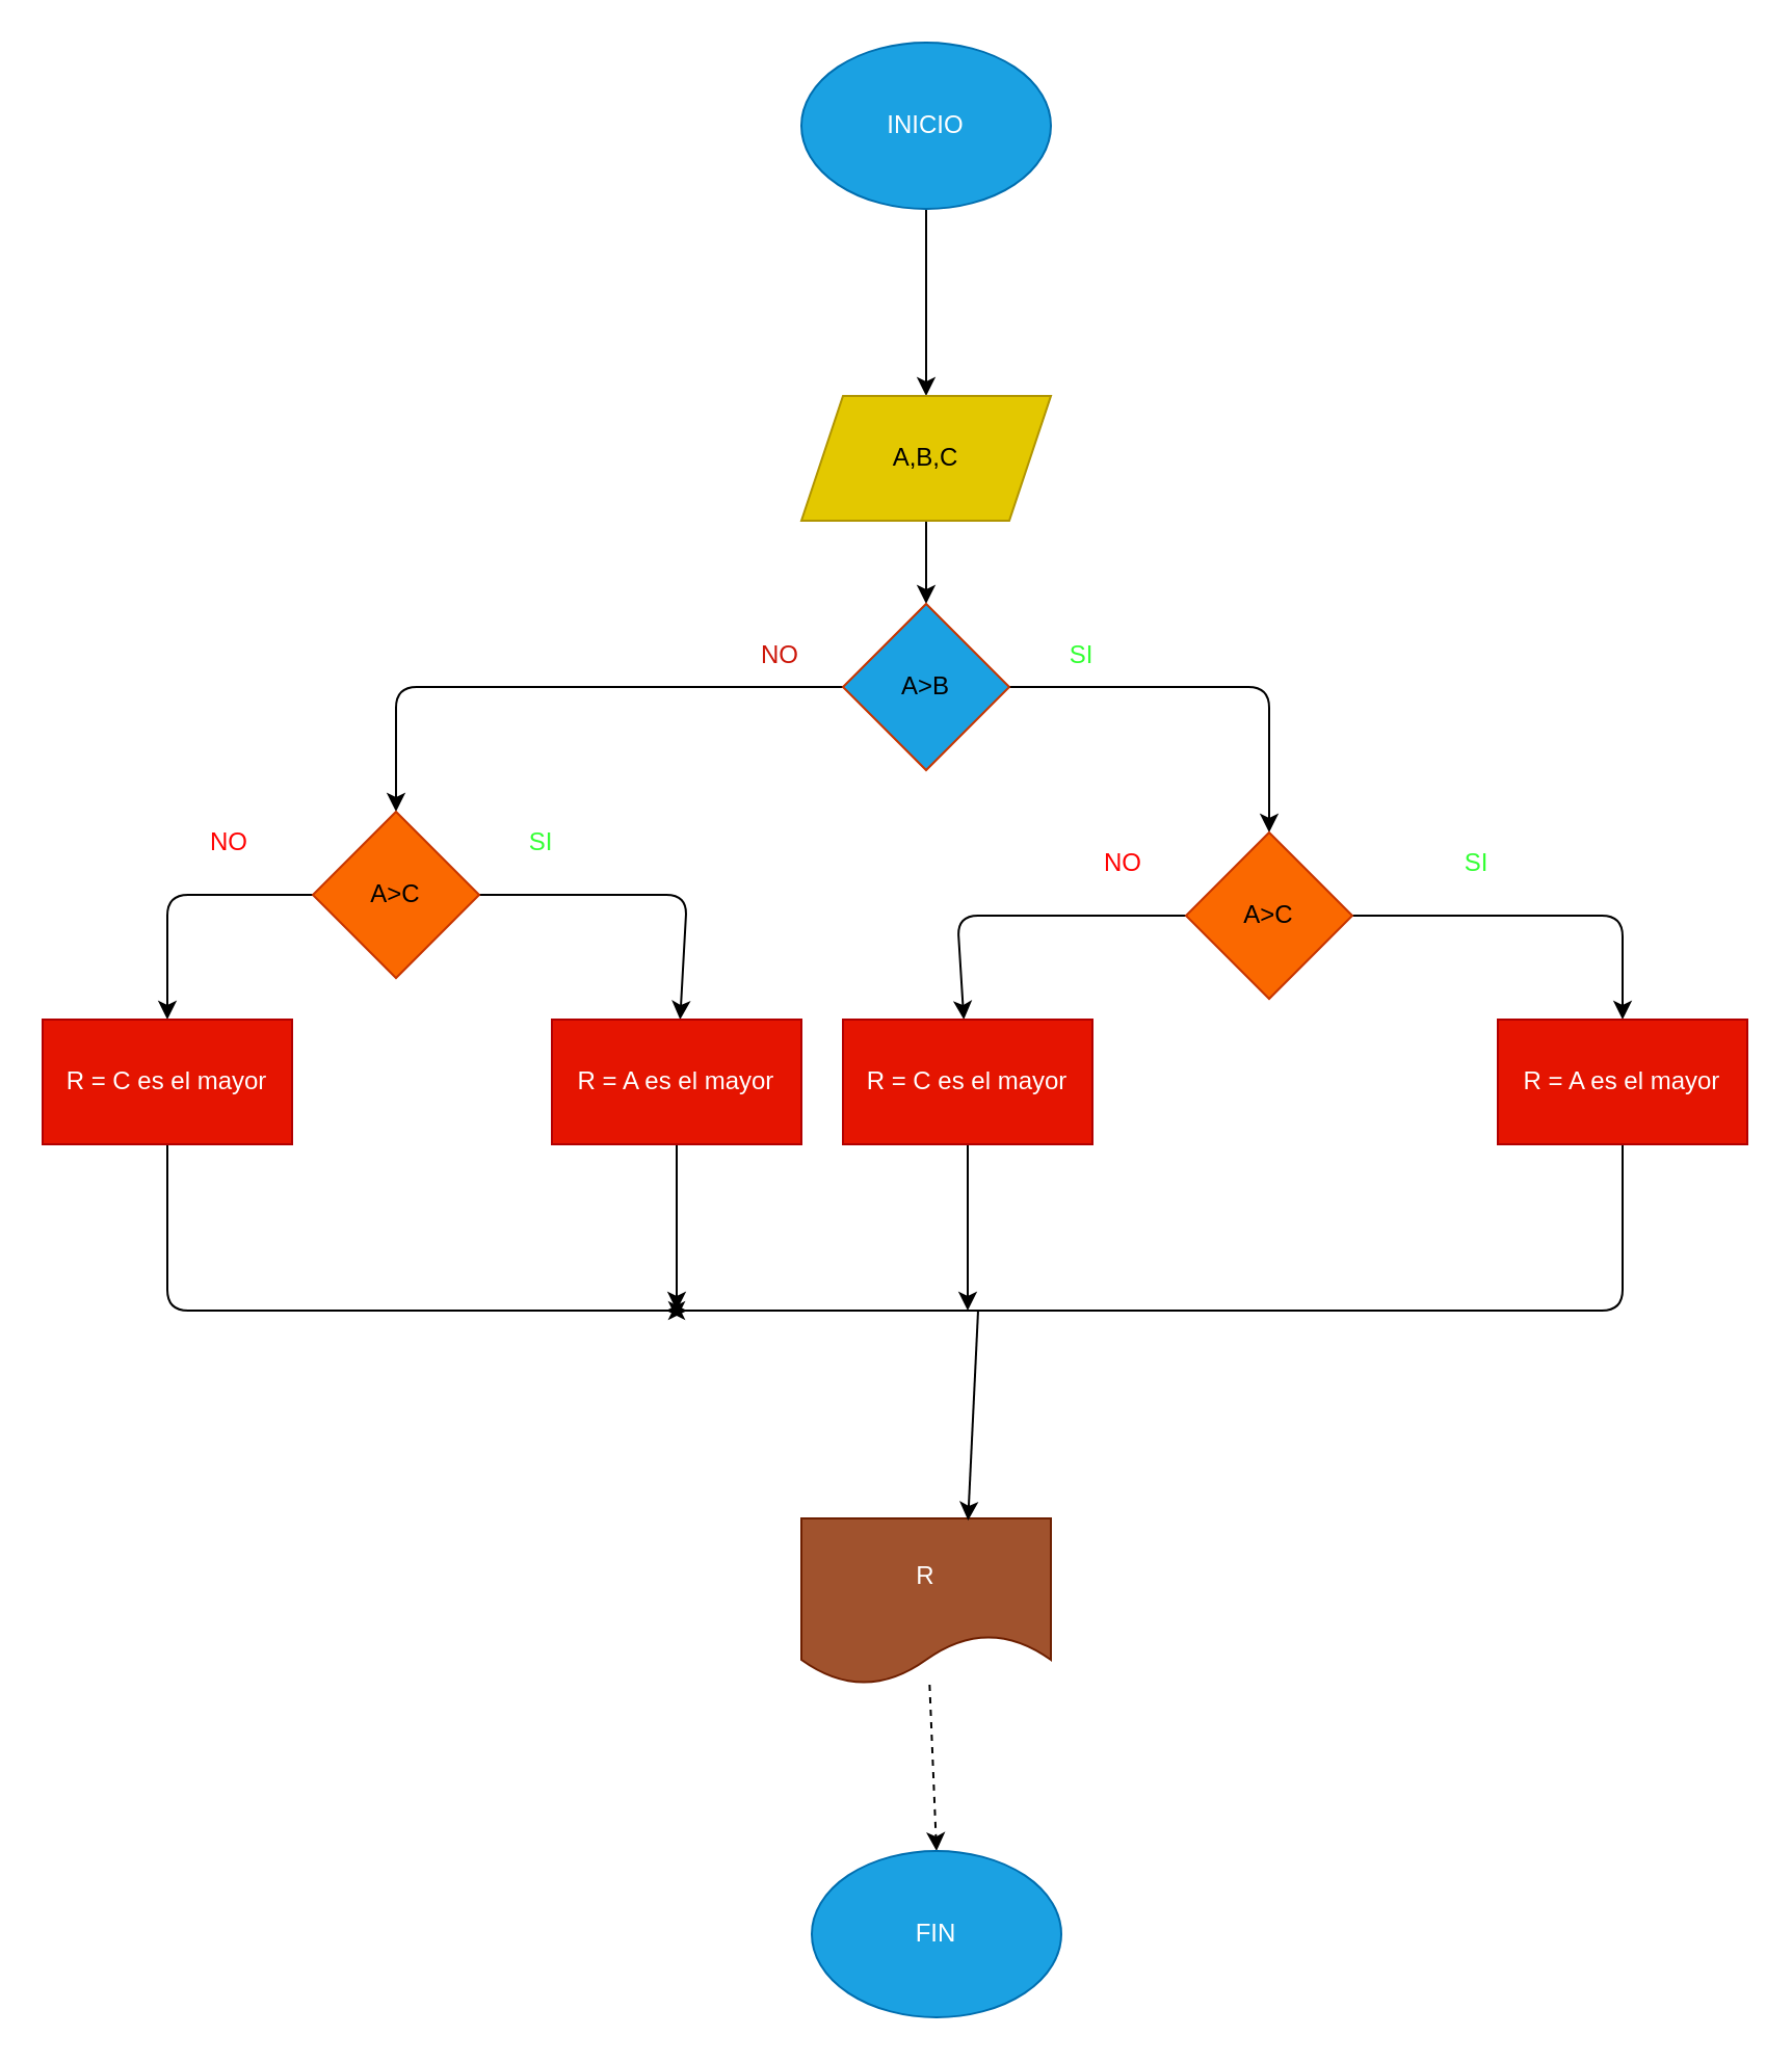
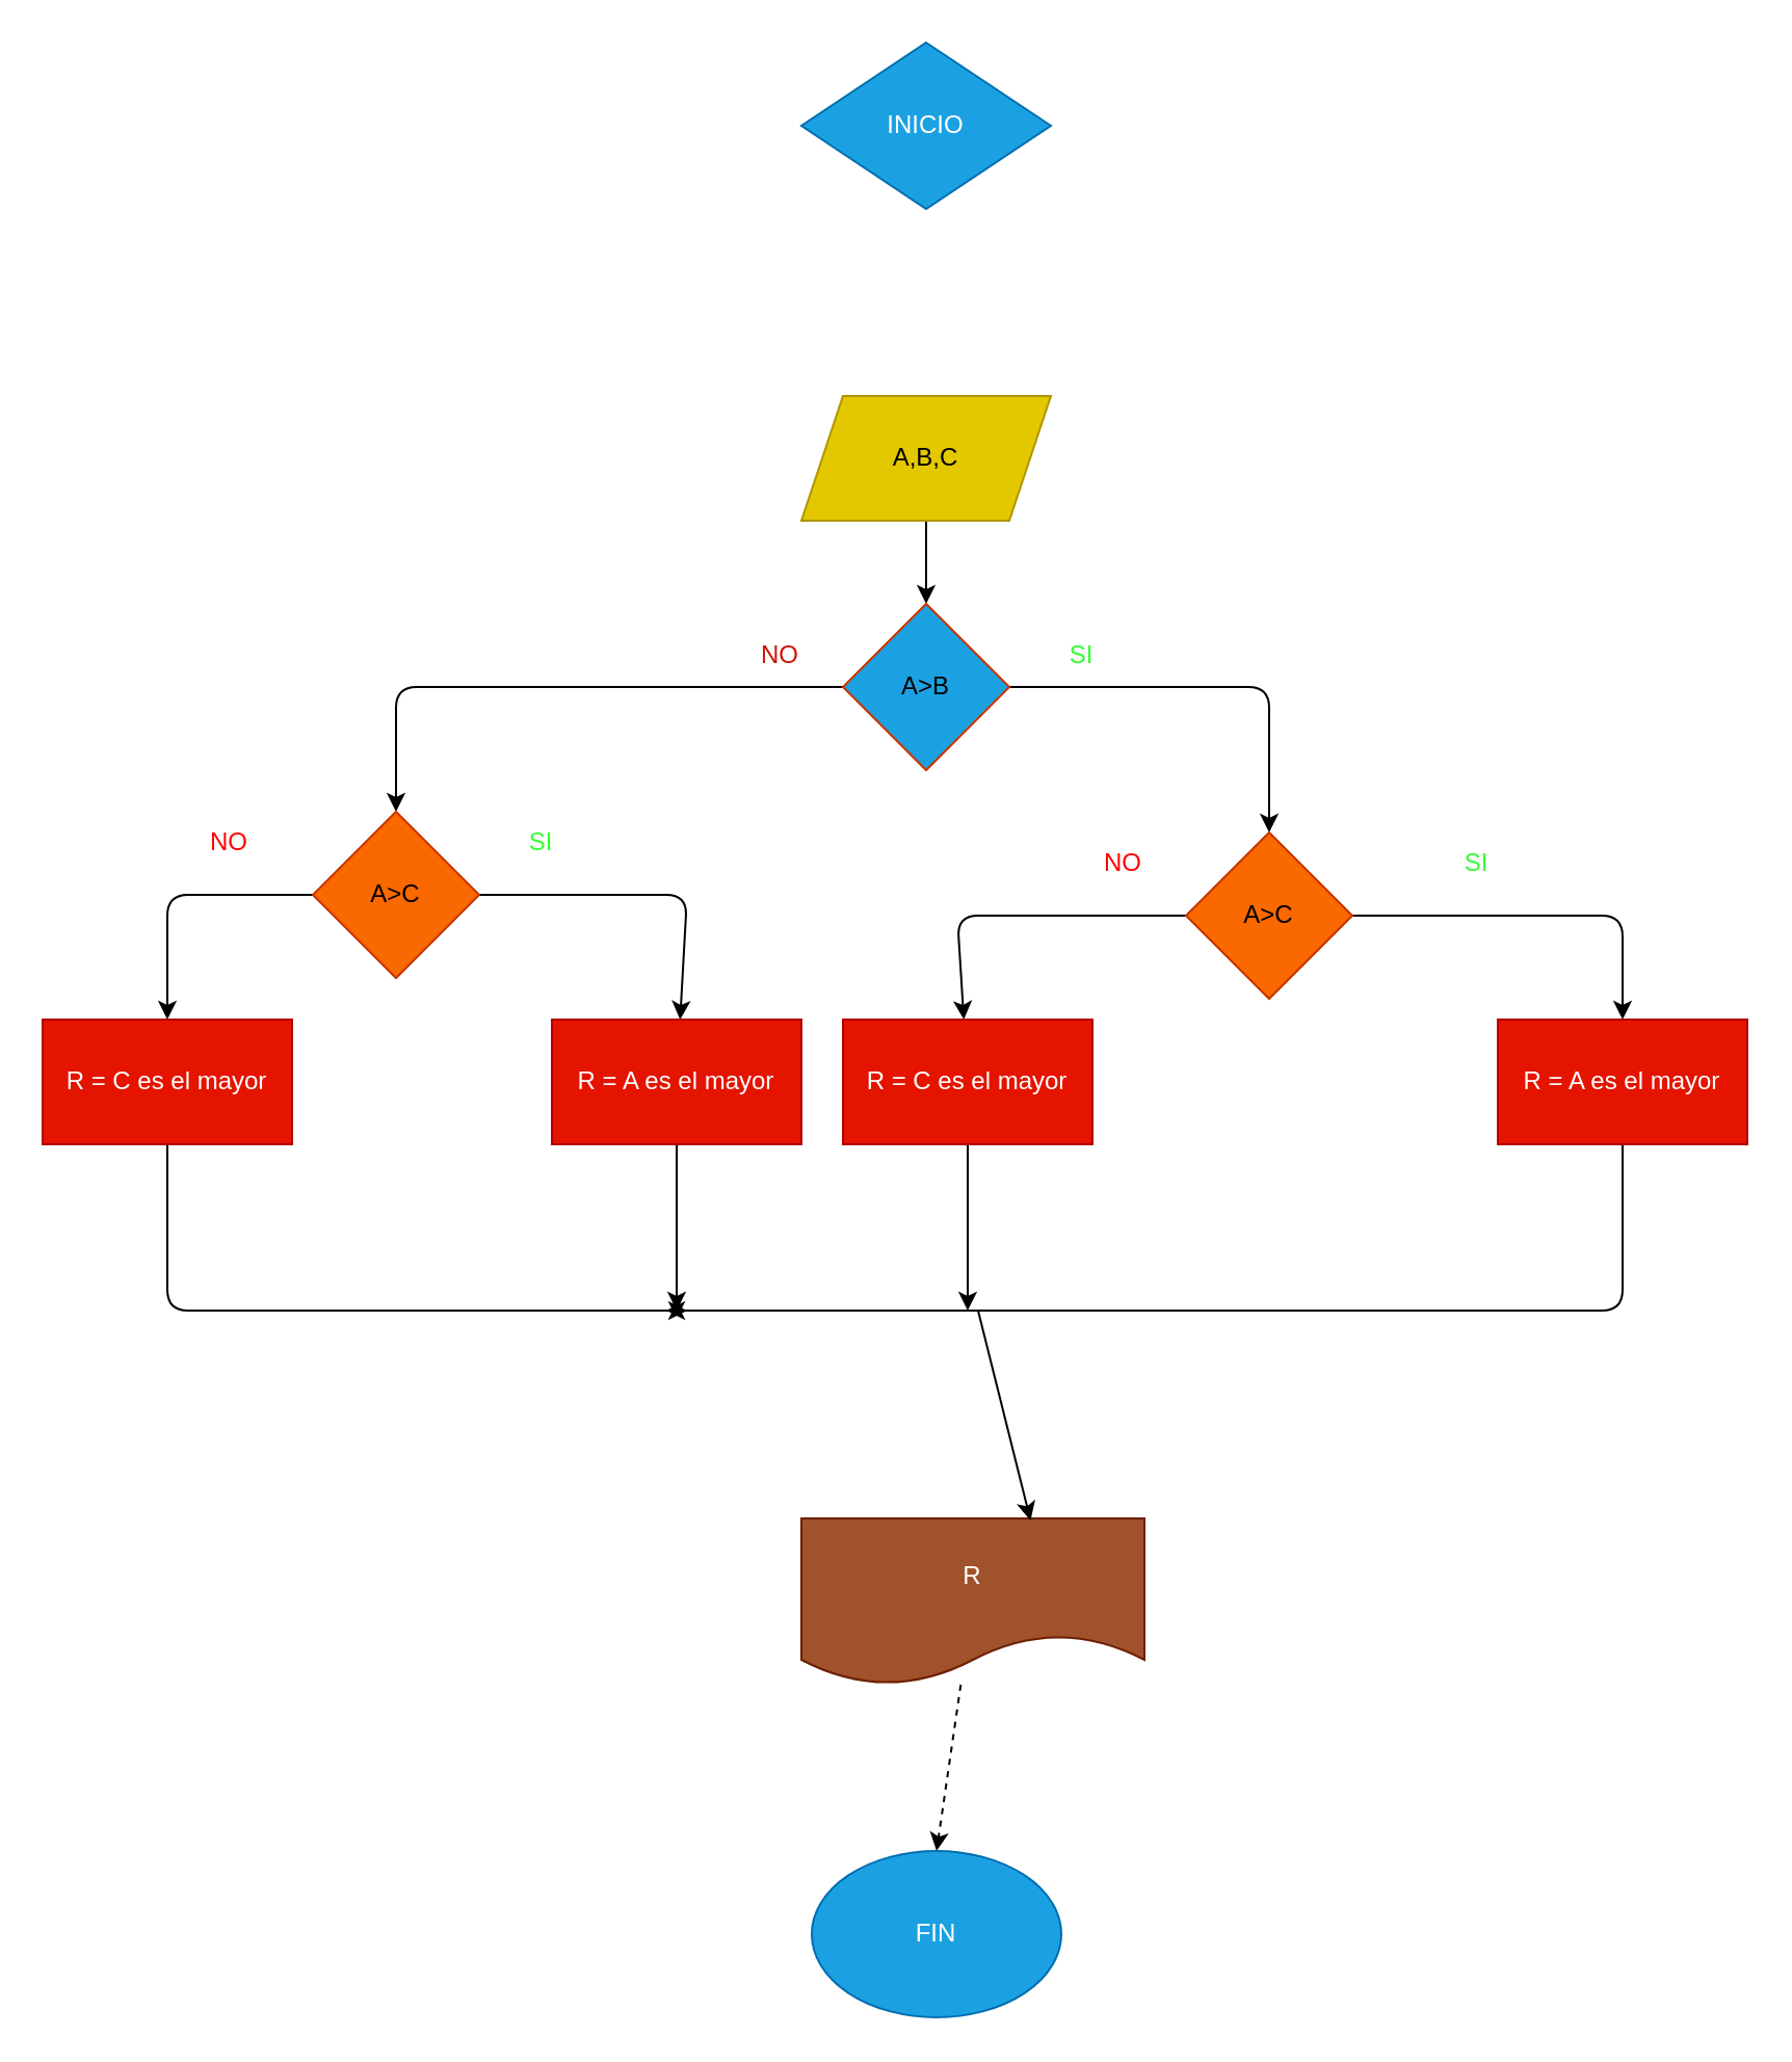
- <mxCell id="3" value="INICIO" style="ellipse;whiteSpace=wrap;html=1;fillColor=#1ba1e2;fontColor=#ffffff;strokeColor=#006EAF;" vertex="1" parent="1"><mxGeometry x="385" y="20" width="120" height="80" as="geometry" /></mxCell>
+ <mxCell id="3" value="INICIO" style="rhombus;whiteSpace=wrap;html=1;fillColor=#1ba1e2;fontColor=#ffffff;strokeColor=#006EAF;" vertex="1" parent="1"><mxGeometry x="385" y="20" width="120" height="80" as="geometry" /></mxCell>
- <mxCell id="2" value="" style="edgeStyle=none;html=1;" edge="1" parent="1" source="3" target="5"><mxGeometry relative="1" as="geometry" /></mxCell>
- <mxCell id="26" value="R" style="shape=document;whiteSpace=wrap;html=1;boundedLbl=1;fontColor=#ffffff;fillColor=#a0522d;strokeColor=#6D1F00;" vertex="1" parent="1"><mxGeometry x="385" y="730" width="120" height="80" as="geometry" /></mxCell>
+ <mxCell id="26" value="R" style="shape=document;whiteSpace=wrap;html=1;boundedLbl=1;fontColor=#ffffff;fillColor=#a0522d;strokeColor=#6D1F00;" vertex="1" parent="1"><mxGeometry x="385" y="730" width="165" height="80" as="geometry" /></mxCell>
